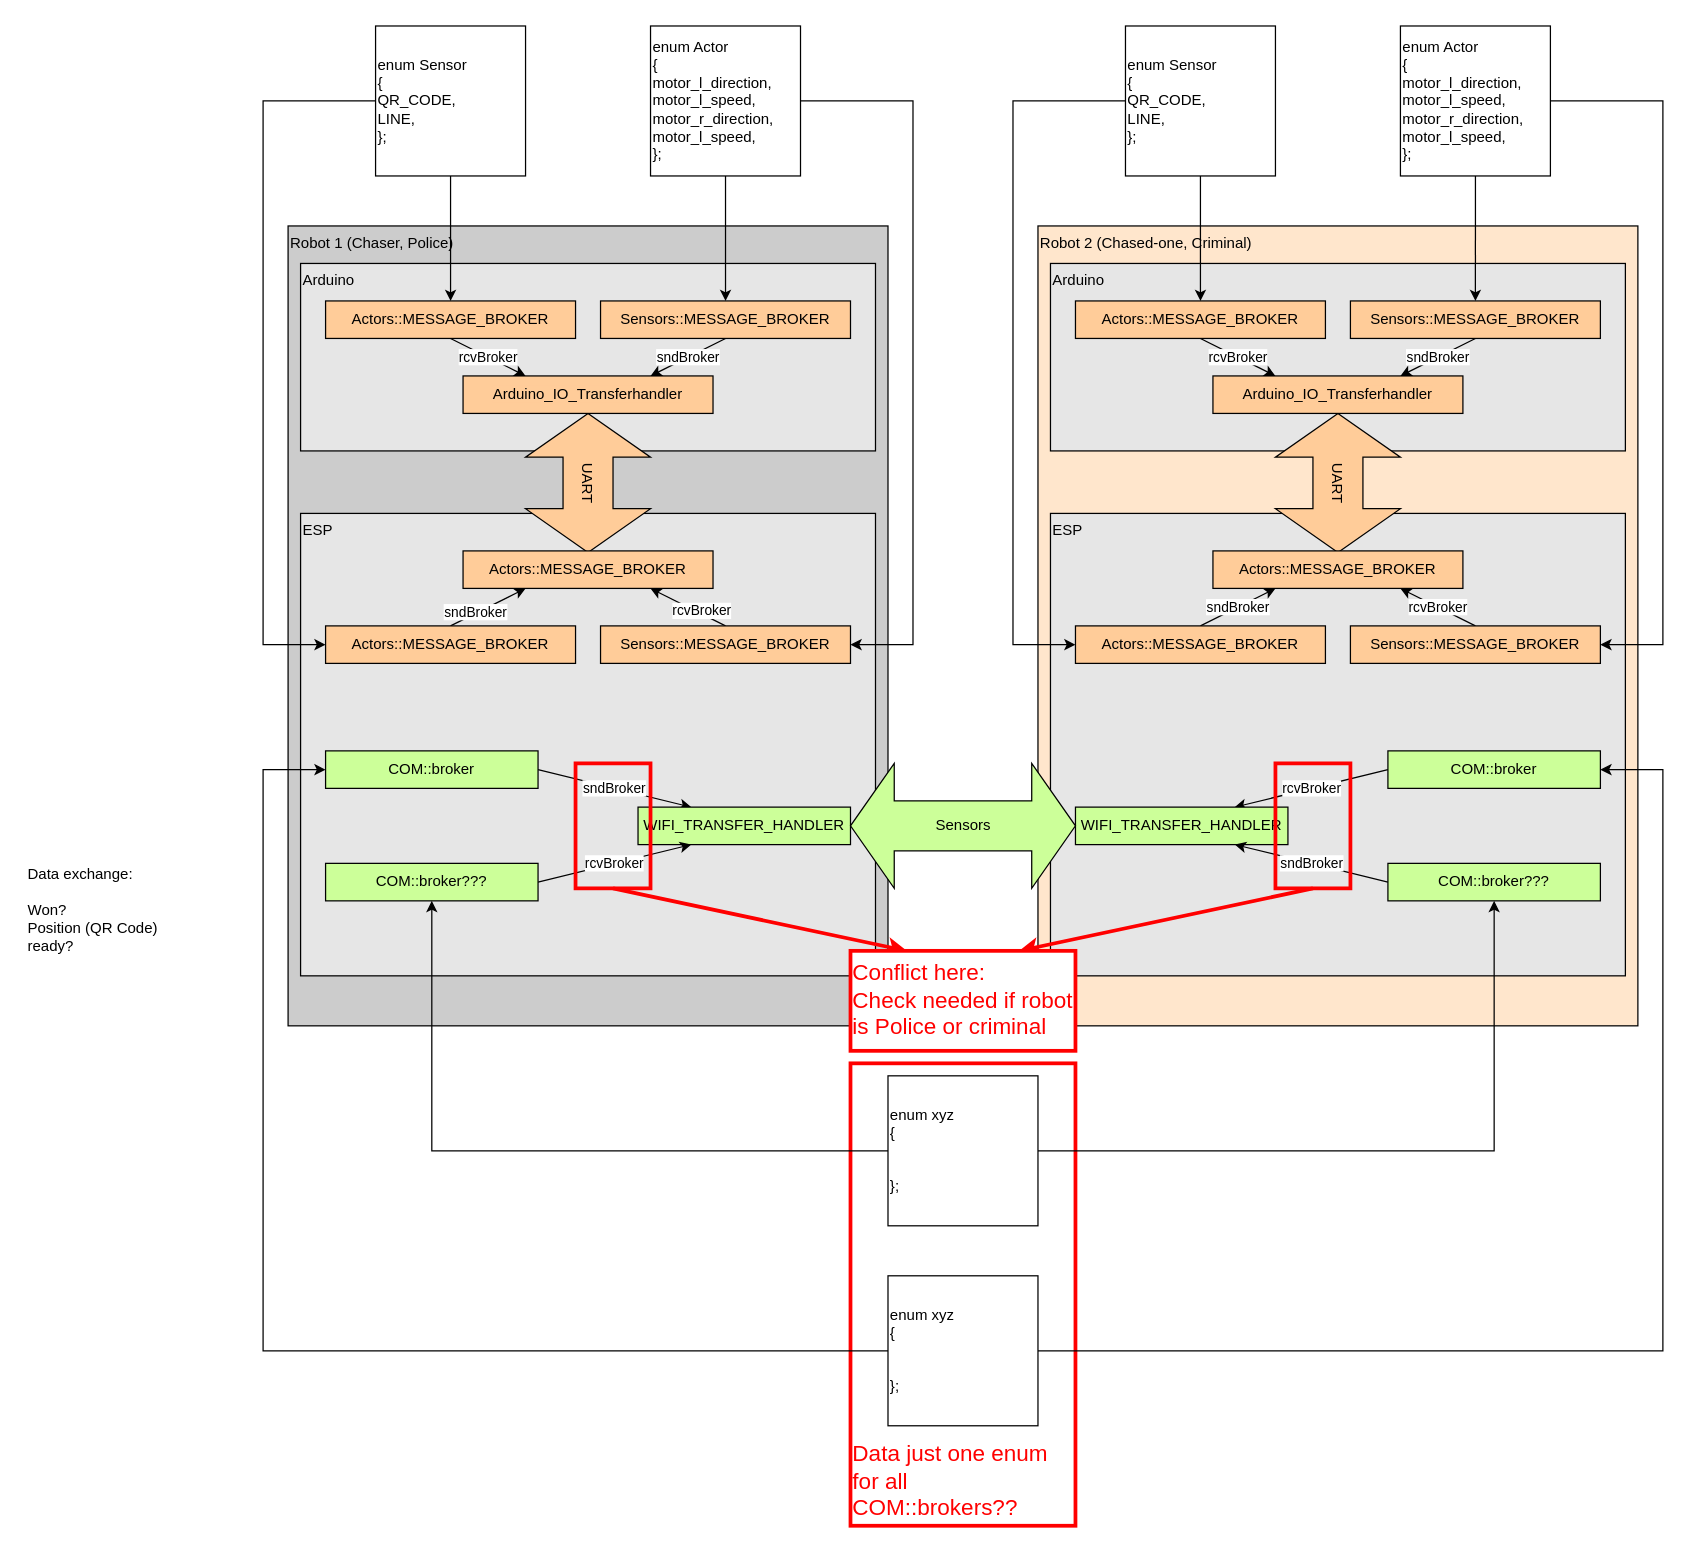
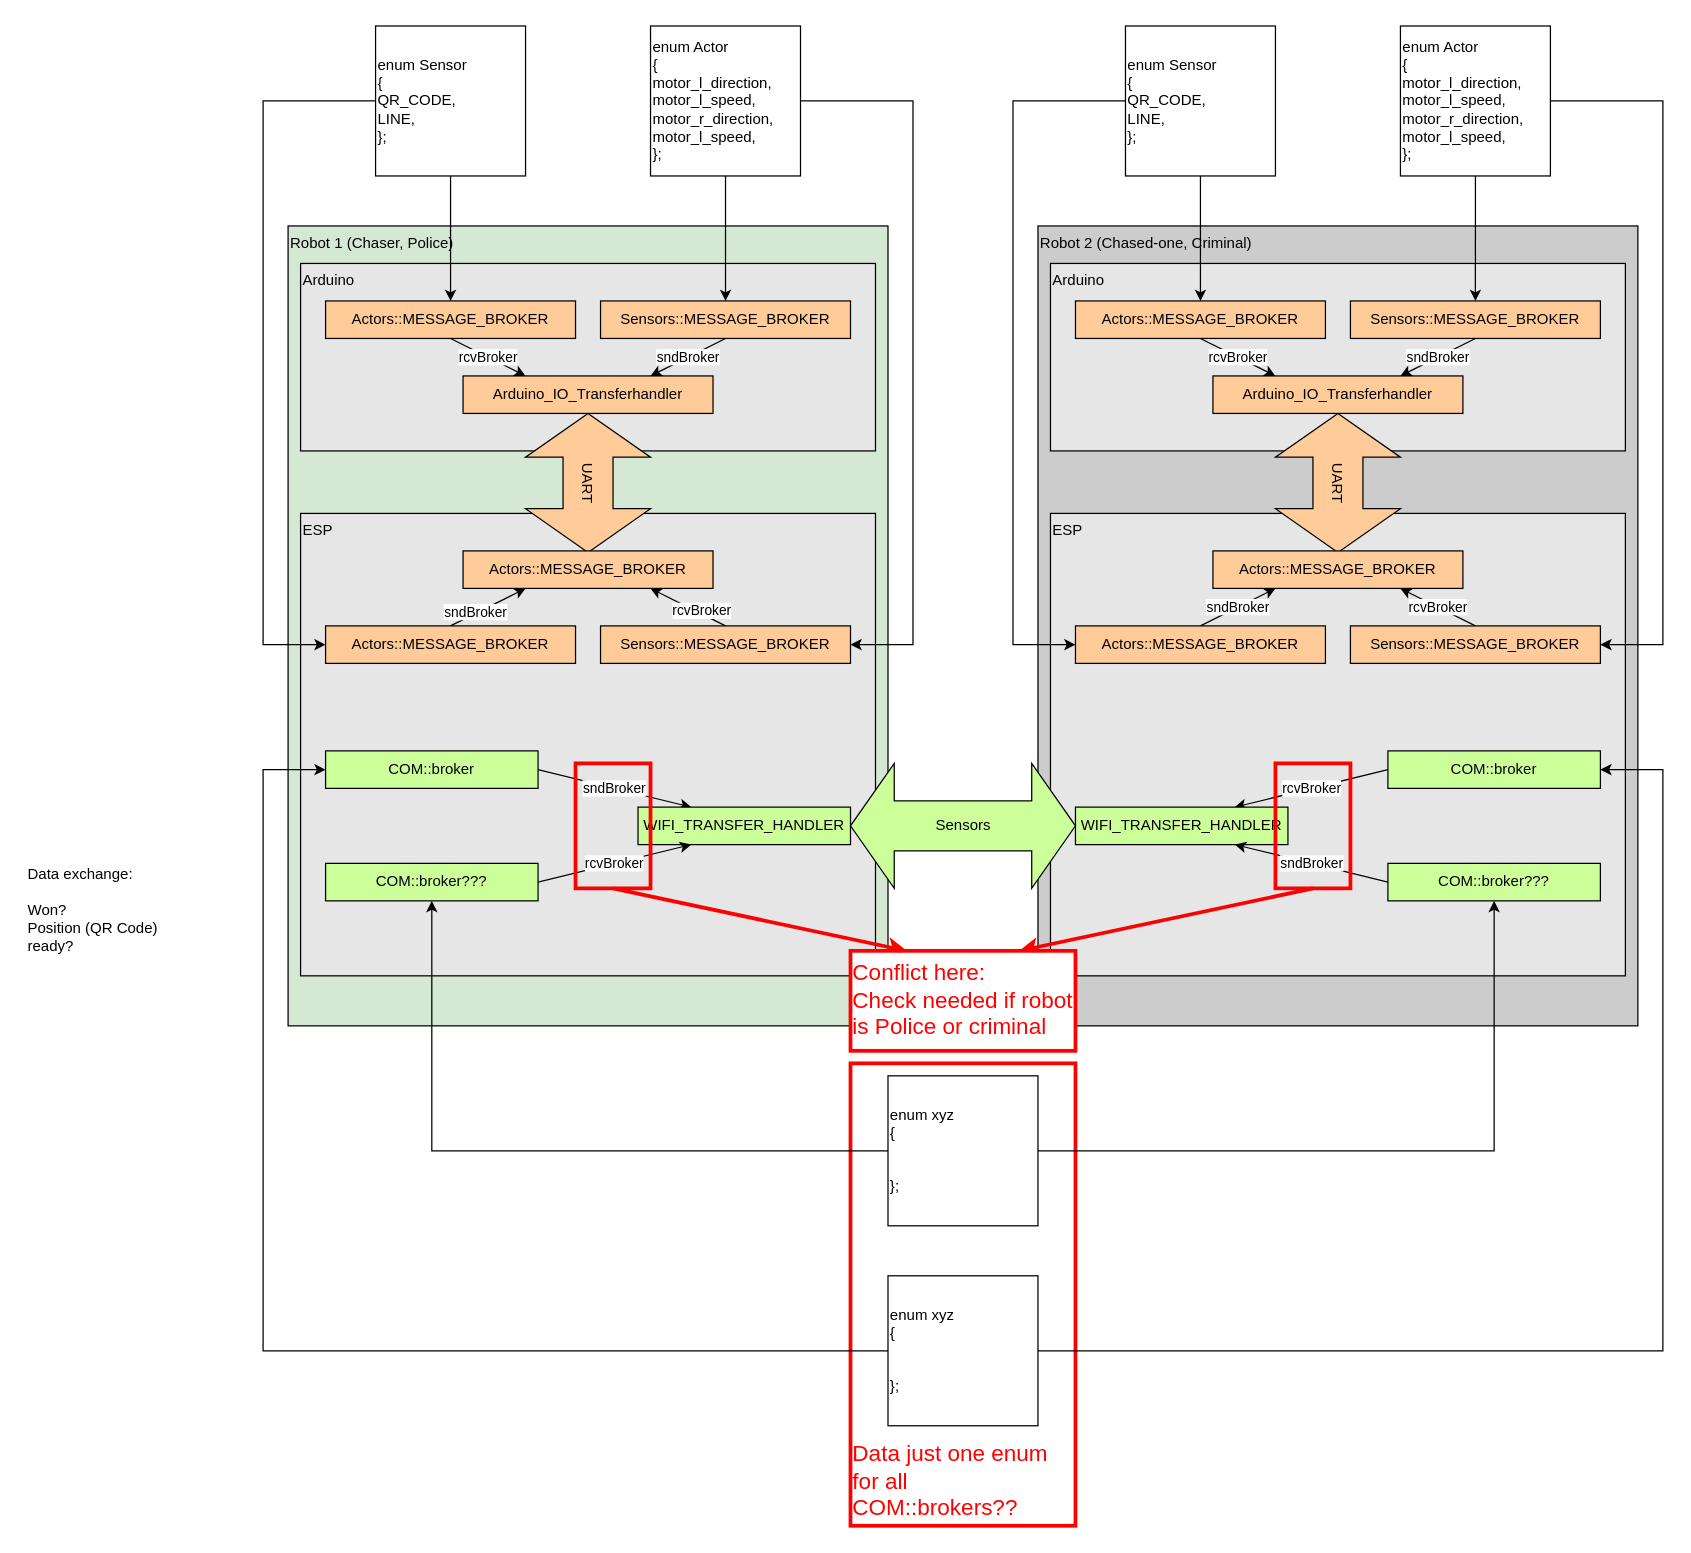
- <mxCell id="3" value="Robot 1 (Chaser, Police)" style="rounded=0;whiteSpace=wrap;html=1;align=left;verticalAlign=top;fillColor=#CCCCCC;" parent="1" vertex="1"><mxGeometry x="230" y="180" width="480" height="640" as="geometry" /></mxCell>
+ <mxCell id="3" value="Robot 1 (Chaser, Police)" style="rounded=0;whiteSpace=wrap;html=1;align=left;verticalAlign=top;fillColor=#d5e8d4;" parent="1" vertex="1"><mxGeometry x="230" y="180" width="480" height="640" as="geometry" /></mxCell>
- <mxCell id="25" value="Robot 2 (Chased-one, Criminal)" style="rounded=0;whiteSpace=wrap;html=1;align=left;verticalAlign=top;fillColor=#ffe6cc;" parent="1" vertex="1"><mxGeometry x="830" y="180" width="480" height="640" as="geometry" /></mxCell>
+ <mxCell id="25" value="Robot 2 (Chased-one, Criminal)" style="rounded=0;whiteSpace=wrap;html=1;align=left;verticalAlign=top;fillColor=#CCCCCC;" parent="1" vertex="1"><mxGeometry x="830" y="180" width="480" height="640" as="geometry" /></mxCell>
